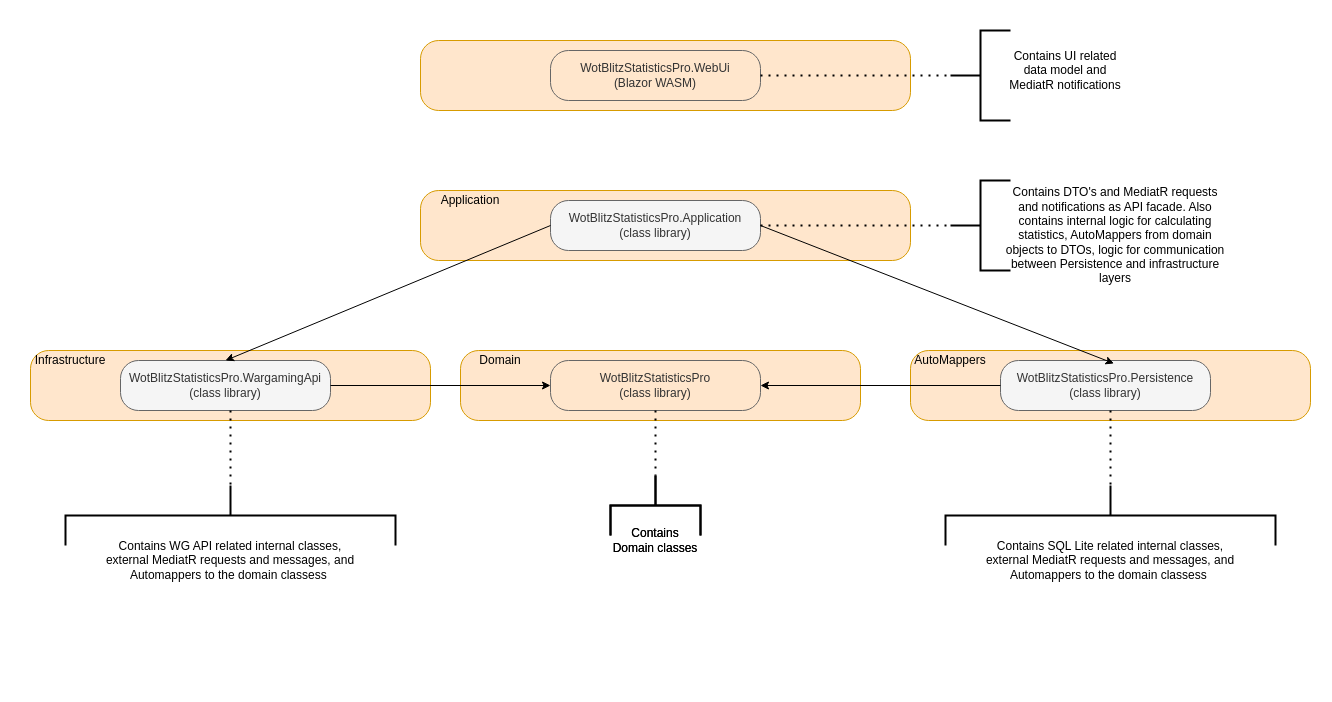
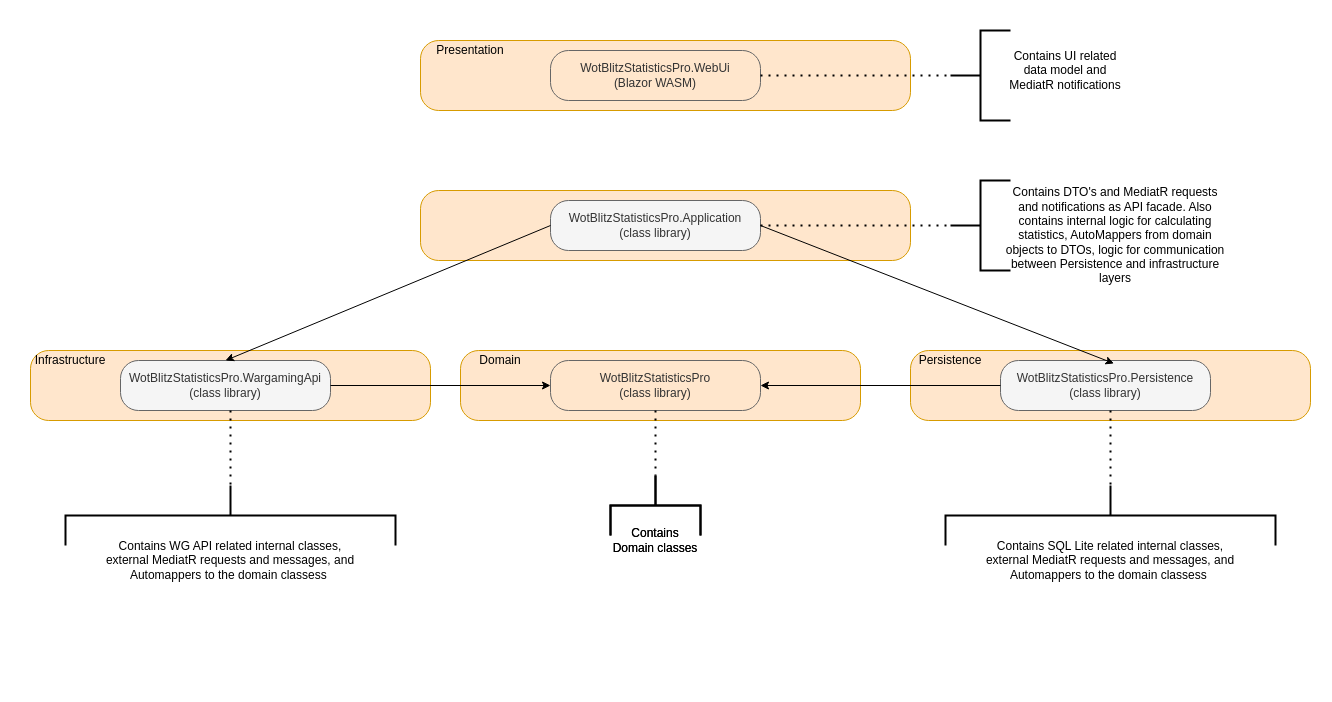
+ <mxCell id="3" value="Presentation" style="text;html=1;strokeColor=none;fillColor=none;align=center;verticalAlign=middle;whiteSpace=wrap;rounded=0;" vertex="1" parent="1"><mxGeometry x="420" y="40" width="100" height="20" as="geometry" /></mxCell>
- <mxCell id="9" value="Application" style="text;html=1;strokeColor=none;fillColor=none;align=center;verticalAlign=middle;whiteSpace=wrap;rounded=0;" vertex="1" parent="1"><mxGeometry x="420" y="190" width="100" height="20" as="geometry" /></mxCell>
- <mxCell id="29" value="AutoMappers" style="text;html=1;strokeColor=none;fillColor=none;align=center;verticalAlign=middle;whiteSpace=wrap;rounded=0;" vertex="1" parent="1"><mxGeometry x="900" y="350" width="100" height="20" as="geometry" /></mxCell>
+ <mxCell id="29" value="Persistence" style="text;html=1;strokeColor=none;fillColor=none;align=center;verticalAlign=middle;whiteSpace=wrap;rounded=0;" vertex="1" parent="1"><mxGeometry x="900" y="350" width="100" height="20" as="geometry" /></mxCell>
